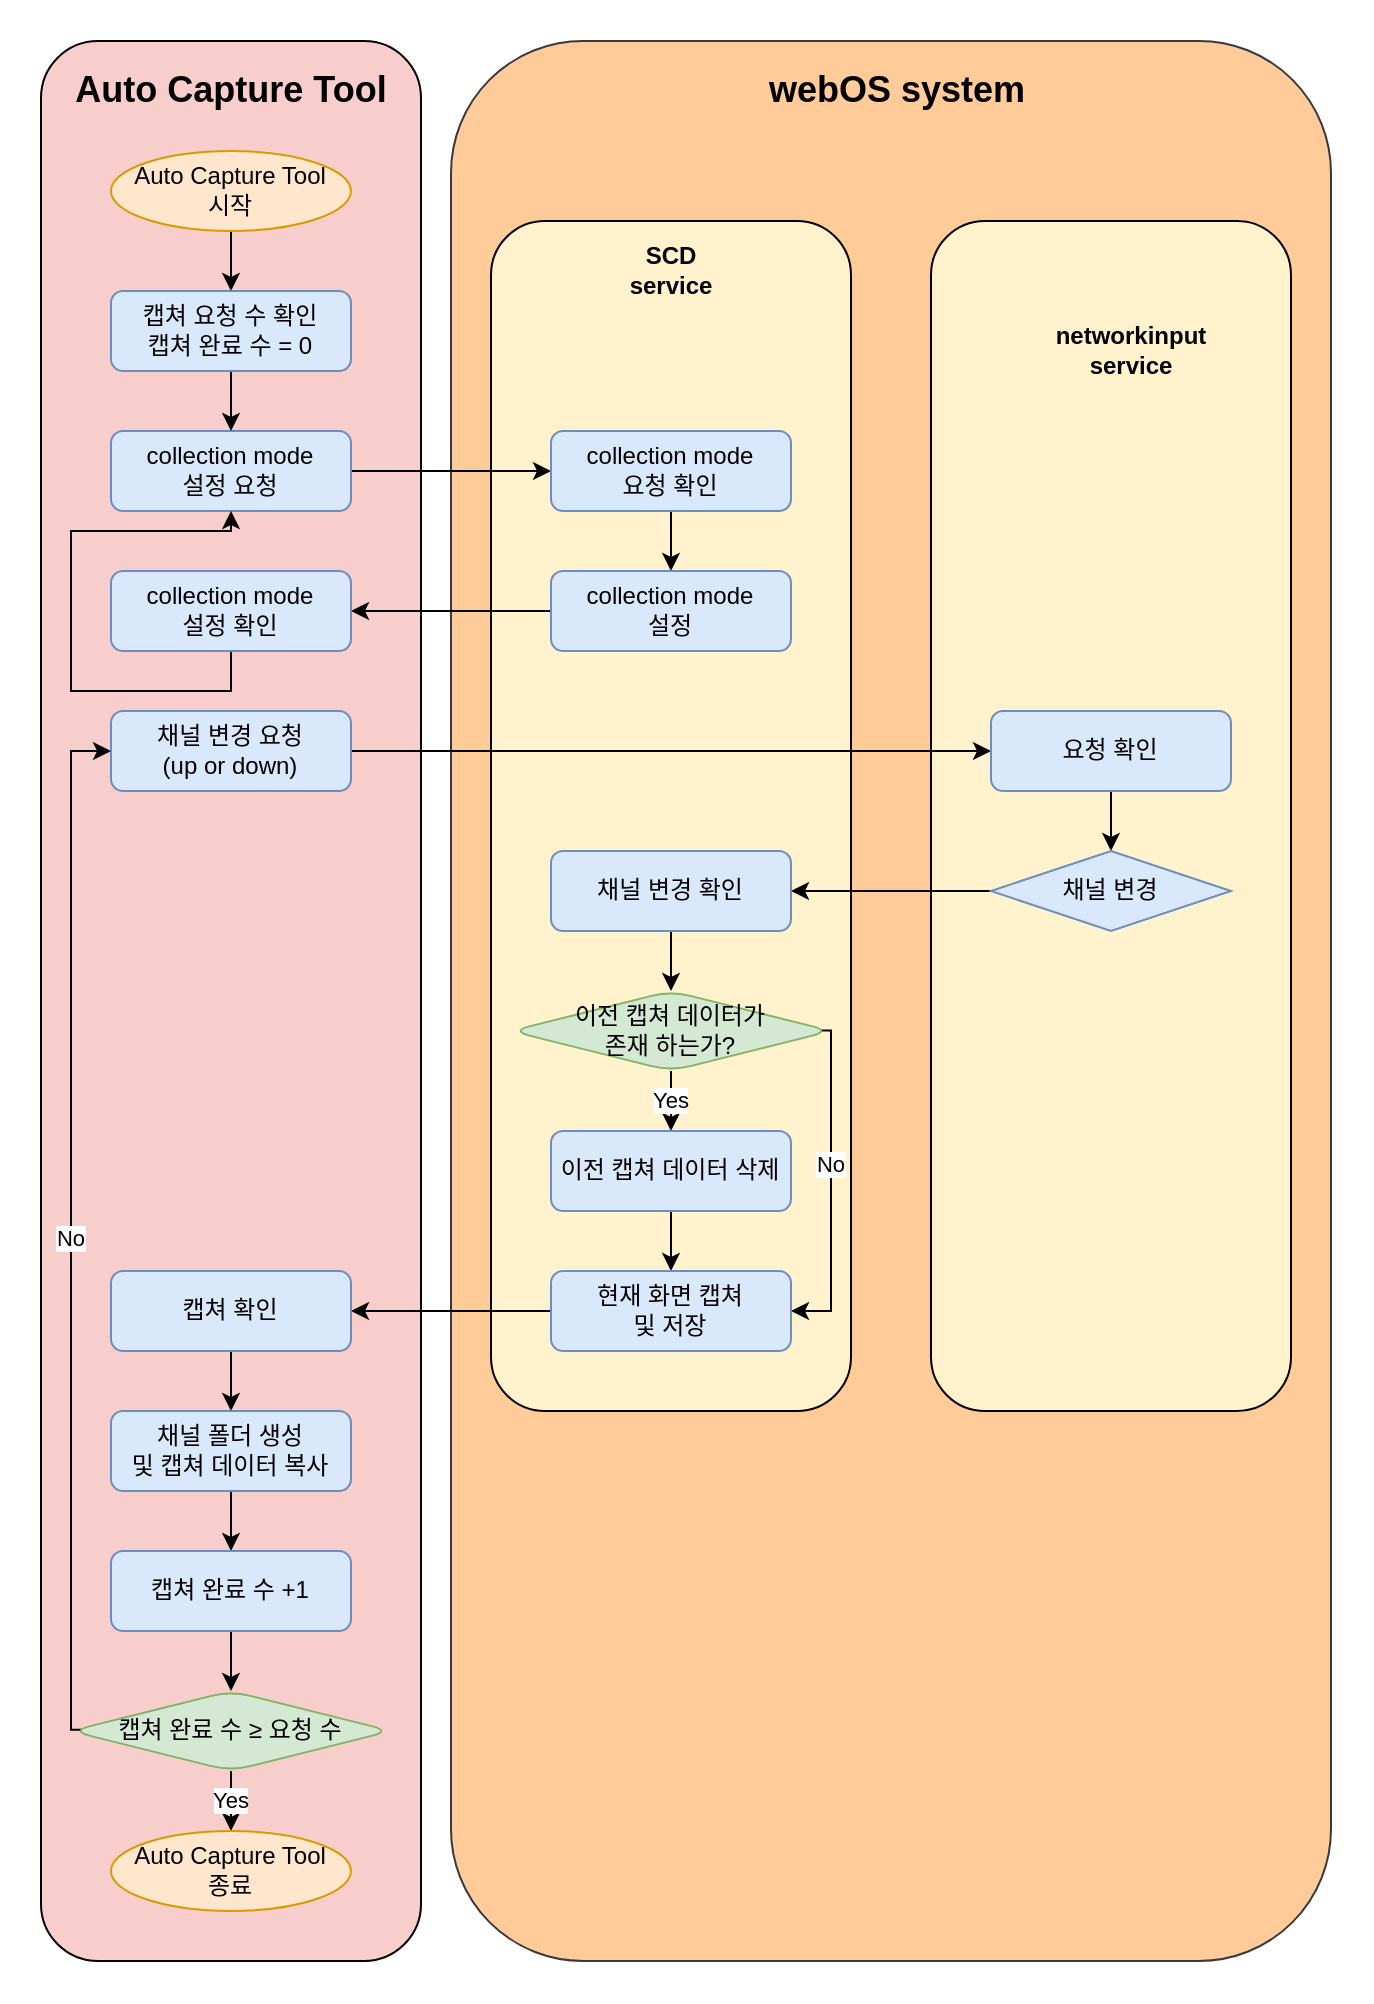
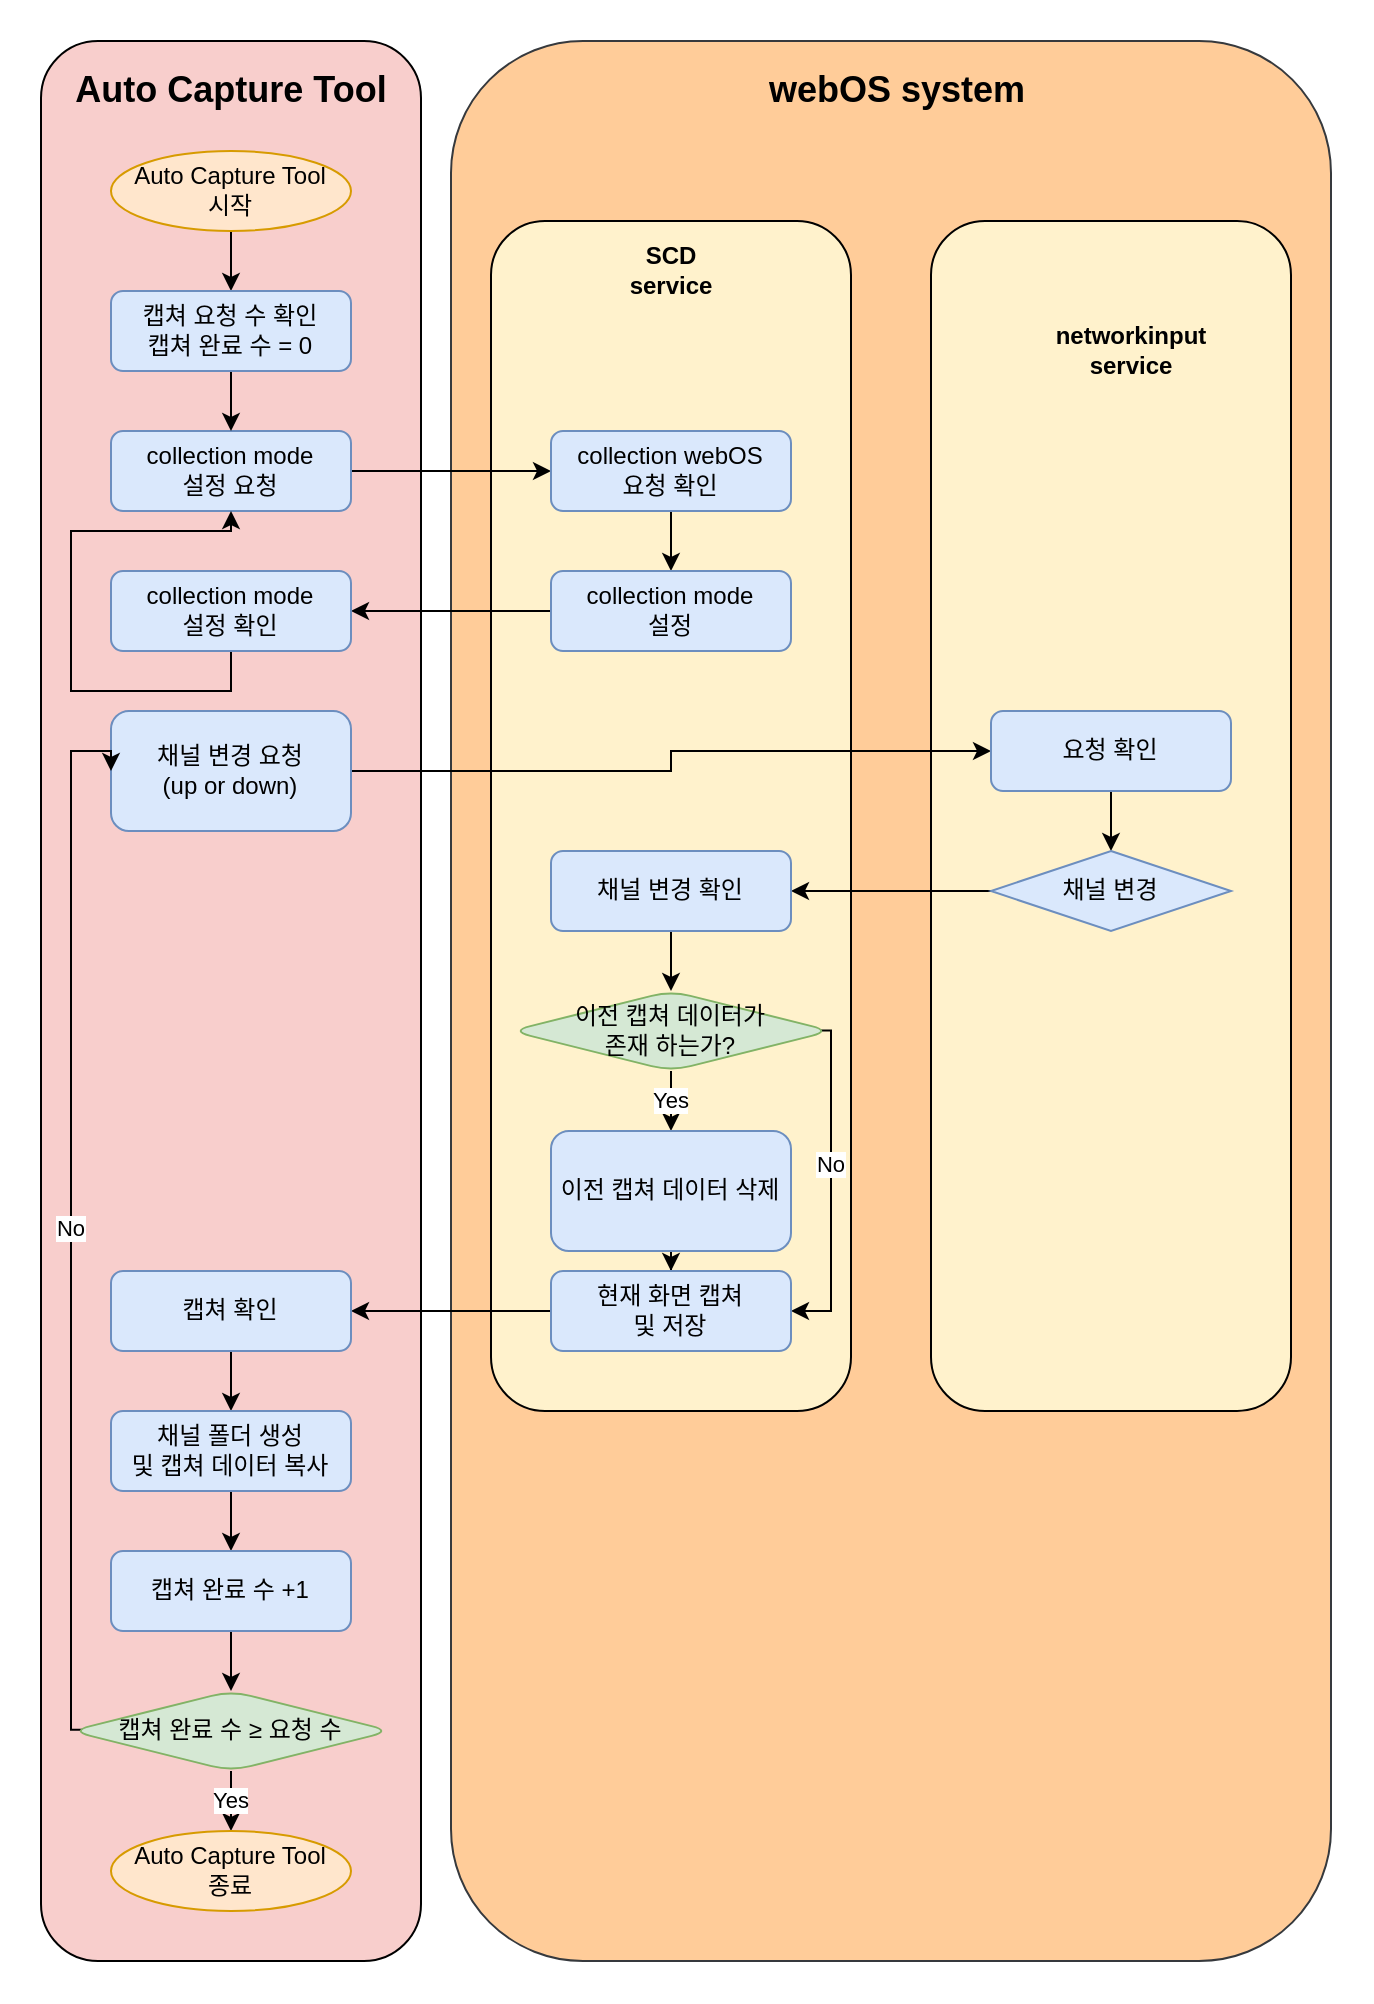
- <mxCell id="11" value="collection mode&lt;div&gt;&lt;span style=&quot;background-color: transparent; color: light-dark(rgb(0, 0, 0), rgb(255, 255, 255));&quot;&gt;요청 확인&lt;/span&gt;&lt;/div&gt;" style="rounded=1;whiteSpace=wrap;html=1;fontSize=12;glass=0;strokeWidth=1;shadow=0;fillColor=#dae8fc;strokeColor=#6c8ebf;" vertex="1" parent="1"><mxGeometry x="275" y="215" width="120" height="40" as="geometry" /></mxCell>
+ <mxCell id="11" value="collection webOS&lt;div&gt;&lt;span style=&quot;background-color: transparent; color: light-dark(rgb(0, 0, 0), rgb(255, 255, 255));&quot;&gt;요청 확인&lt;/span&gt;&lt;/div&gt;" style="rounded=1;whiteSpace=wrap;html=1;fontSize=12;glass=0;strokeWidth=1;shadow=0;fillColor=#dae8fc;strokeColor=#6c8ebf;" vertex="1" parent="1"><mxGeometry x="275" y="215" width="120" height="40" as="geometry" /></mxCell>
- <mxCell id="19" value="채널 변경 요청&lt;div&gt;(up or down)&lt;/div&gt;" style="rounded=1;whiteSpace=wrap;html=1;fontSize=12;glass=0;strokeWidth=1;shadow=0;fillColor=#dae8fc;strokeColor=#6c8ebf;" vertex="1" parent="1"><mxGeometry x="55" y="355" width="120" height="40" as="geometry" /></mxCell>
+ <mxCell id="19" value="채널 변경 요청&lt;div&gt;(up or down)&lt;/div&gt;" style="rounded=1;whiteSpace=wrap;html=1;fontSize=12;glass=0;strokeWidth=1;shadow=0;fillColor=#dae8fc;strokeColor=#6c8ebf;" vertex="1" parent="1"><mxGeometry x="55" y="355" width="120" height="60" as="geometry" /></mxCell>
- <mxCell id="31" value="이전 캡쳐 데이터 삭제" style="rounded=1;whiteSpace=wrap;html=1;fontSize=12;glass=0;strokeWidth=1;shadow=0;fillColor=#dae8fc;strokeColor=#6c8ebf;" vertex="1" parent="1"><mxGeometry x="275" y="565" width="120" height="40" as="geometry" /></mxCell>
+ <mxCell id="31" value="이전 캡쳐 데이터 삭제" style="rounded=1;whiteSpace=wrap;html=1;fontSize=12;glass=0;strokeWidth=1;shadow=0;fillColor=#dae8fc;strokeColor=#6c8ebf;" vertex="1" parent="1"><mxGeometry x="275" y="565" width="120" height="60" as="geometry" /></mxCell>
